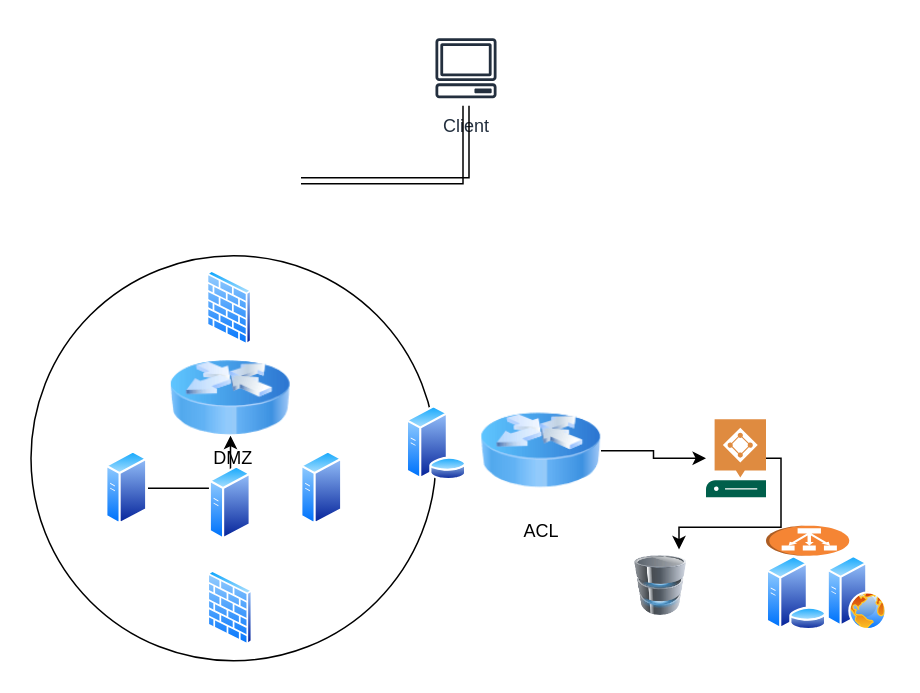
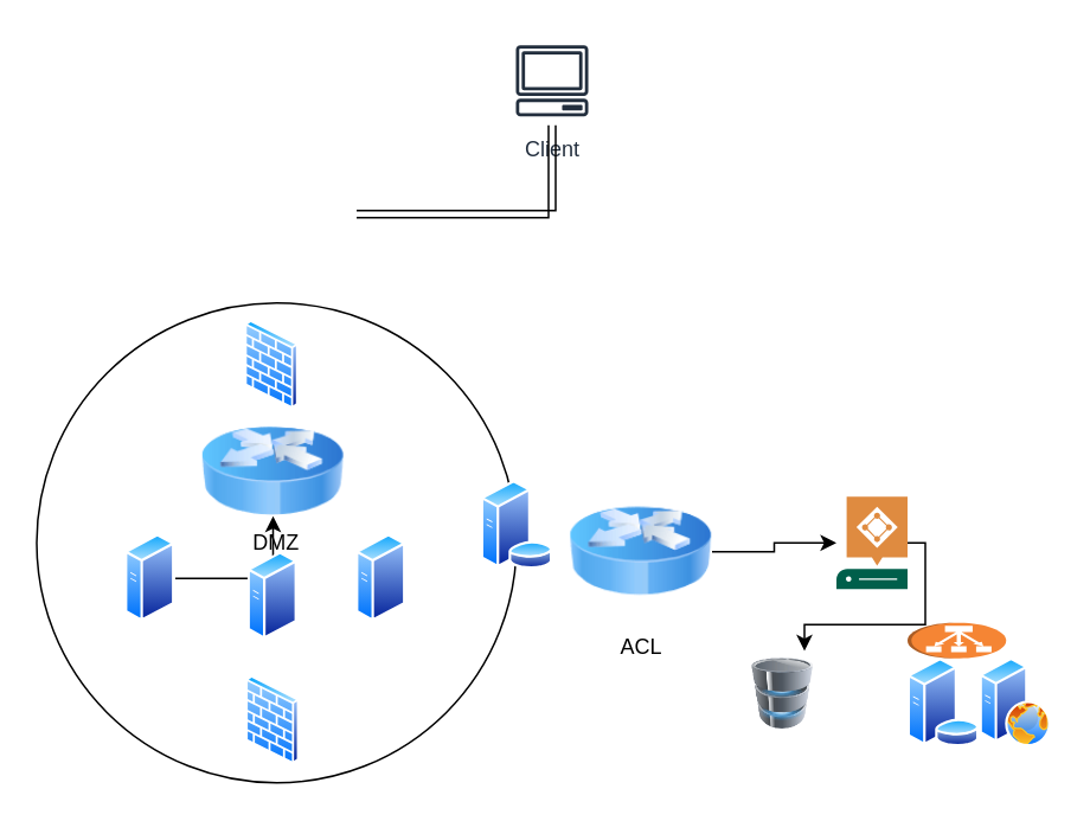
- <mxCell id="13" value="ACL" style="image;html=1;image=img/lib/clip_art/networking/Router_Icon_128x128.png;fillColor=none;" vertex="1" parent="1"><mxGeometry x="320" y="260" width="80" height="80" as="geometry" /></mxCell>
+ <mxCell id="13" value="ACL" style="image;html=1;image=img/lib/clip_art/networking/Router_Icon_128x128.png;fillColor=none;" vertex="1" parent="1"><mxGeometry x="320" y="270" width="80" height="80" as="geometry" /></mxCell>
